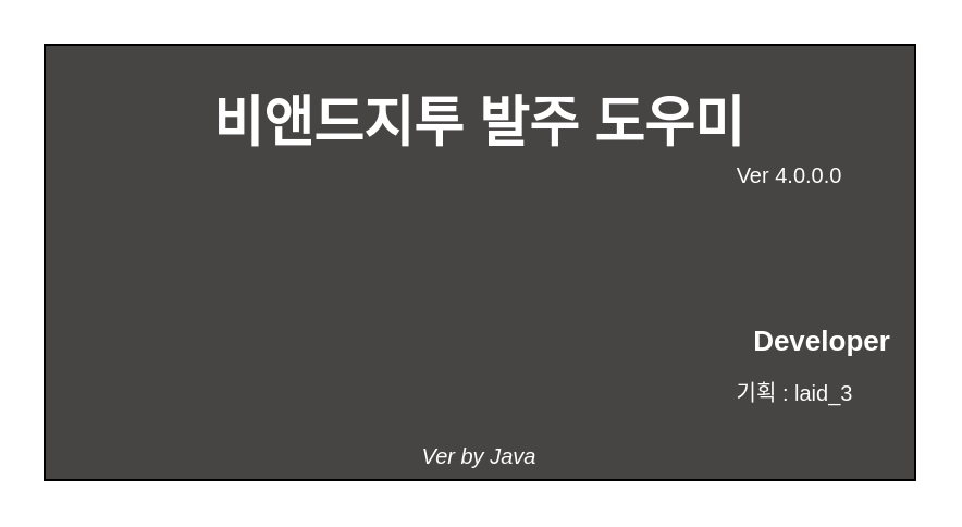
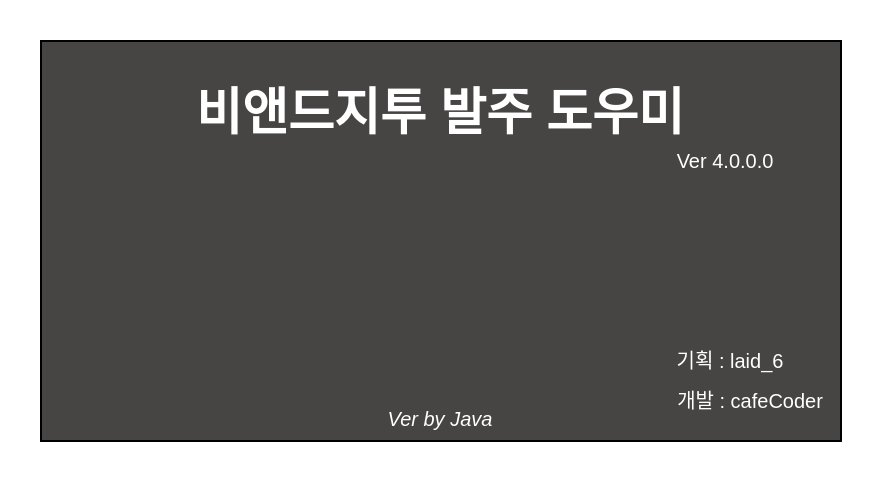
- <mxCell id="5" value="Developer" style="text;html=1;strokeColor=none;fillColor=none;align=center;verticalAlign=middle;whiteSpace=wrap;rounded=0;fontSize=13;fontStyle=1;fontColor=#FFFFFF;" vertex="1" parent="4"><mxGeometry x="10" width="65" height="20" as="geometry" /></mxCell>
- <mxCell id="6" value="기획 : laid_3" style="text;html=1;strokeColor=none;fillColor=none;align=center;verticalAlign=middle;whiteSpace=wrap;rounded=0;fontSize=10;fontColor=#FFFFFF;" vertex="1" parent="4"><mxGeometry y="24" width="60" height="20" as="geometry" /></mxCell>
+ <mxCell id="6" value="기획 : laid_6" style="text;html=1;strokeColor=none;fillColor=none;align=center;verticalAlign=middle;whiteSpace=wrap;rounded=0;fontSize=10;fontColor=#FFFFFF;" vertex="1" parent="4"><mxGeometry y="24" width="60" height="20" as="geometry" /></mxCell>
+ <mxCell id="7" value="개발 : cafeCoder" style="text;html=1;strokeColor=none;fillColor=none;align=center;verticalAlign=middle;whiteSpace=wrap;rounded=0;fontSize=10;fontColor=#FFFFFF;" vertex="1" parent="4"><mxGeometry y="44" width="80" height="20" as="geometry" /></mxCell>
